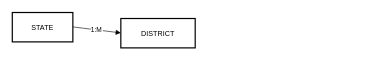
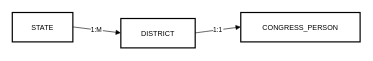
+ <mxCell id="4" value="CONGRESS_PERSON" style="whiteSpace=wrap;strokeWidth=2;" vertex="1" parent="1"><mxGeometry x="401" y="20" width="199" height="49" as="geometry" /></mxCell>
+ <mxCell id="6" value="1:1" style="curved=1;startArrow=none;endArrow=block;exitX=1;exitY=0.49;entryX=0;entryY=0.49;" edge="1" parent="1" source="3" target="4"><mxGeometry relative="1" as="geometry"><Array as="points" /></mxGeometry></mxCell>
